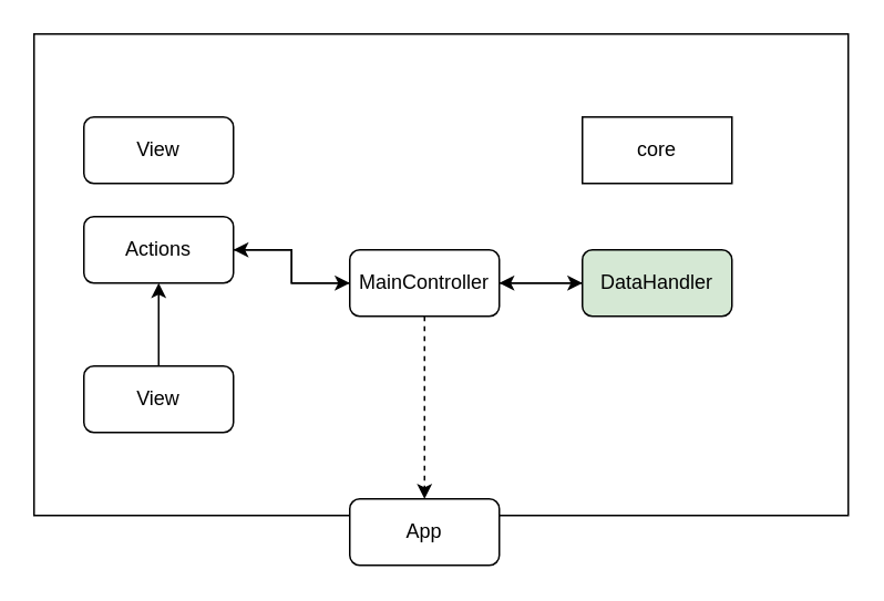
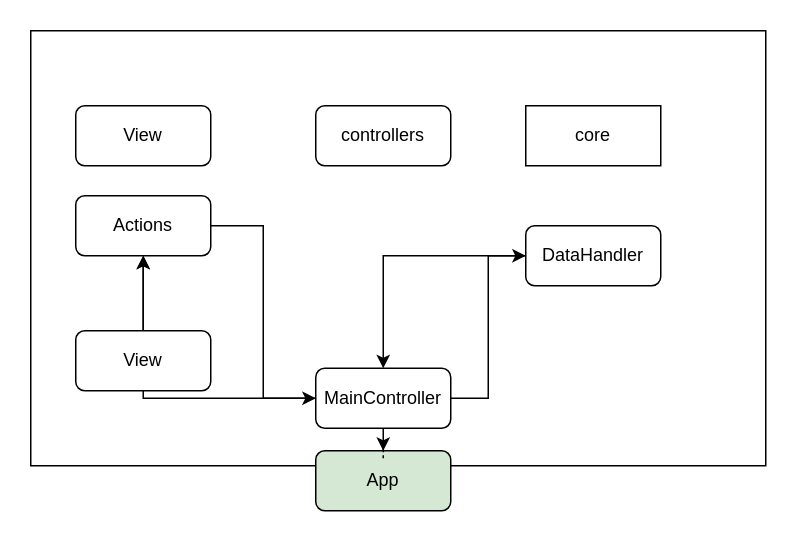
+ <mxCell id="8" value="controllers" style="rounded=1;whiteSpace=wrap;html=1;" vertex="1" parent="1"><mxGeometry x="210" y="70" width="90" height="40" as="geometry" /></mxCell>
- <mxCell id="12" value="MainController" style="rounded=1;whiteSpace=wrap;html=1;" vertex="1" parent="1"><mxGeometry x="210" y="150" width="90" height="40" as="geometry" /></mxCell>
+ <mxCell id="12" value="MainController" style="rounded=1;whiteSpace=wrap;html=1;" vertex="1" parent="1"><mxGeometry x="210" y="245" width="90" height="40" as="geometry" /></mxCell>
- <mxCell id="5" value="DataHandler" style="rounded=1;whiteSpace=wrap;html=1;fillColor=#d5e8d4;" vertex="1" parent="1"><mxGeometry x="350" y="150" width="90" height="40" as="geometry" /></mxCell>
+ <mxCell id="5" value="DataHandler" style="rounded=1;whiteSpace=wrap;html=1;" vertex="1" parent="1"><mxGeometry x="350" y="150" width="90" height="40" as="geometry" /></mxCell>
- <mxCell id="7" value="App" style="rounded=1;whiteSpace=wrap;html=1;" vertex="1" parent="1"><mxGeometry x="210" y="300" width="90" height="40" as="geometry" /></mxCell>
+ <mxCell id="7" value="App" style="rounded=1;whiteSpace=wrap;html=1;fillColor=#d5e8d4;" vertex="1" parent="1"><mxGeometry x="210" y="300" width="90" height="40" as="geometry" /></mxCell>
